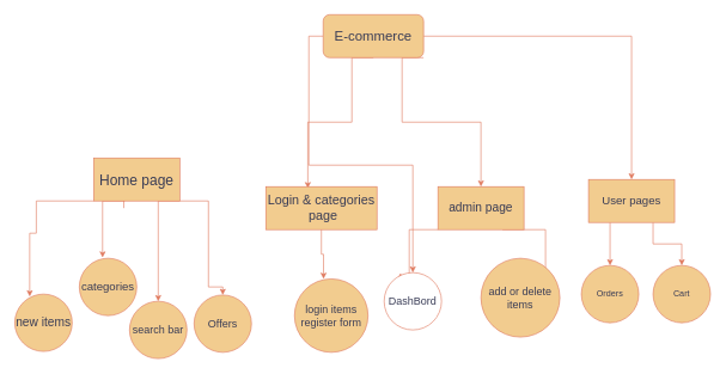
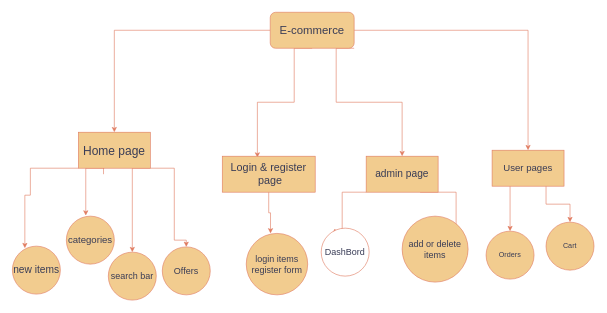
- <mxCell id="4" style="edgeStyle=orthogonalEdgeStyle;rounded=0;orthogonalLoop=1;jettySize=auto;html=1;exitX=0;exitY=0.5;exitDx=0;exitDy=0;labelBackgroundColor=none;fontColor=default;strokeColor=#E07A5F;" parent="1" source="6" target="24" edge="1"><mxGeometry relative="1" as="geometry" /></mxCell>
+ <mxCell id="4" style="edgeStyle=orthogonalEdgeStyle;rounded=0;orthogonalLoop=1;jettySize=auto;html=1;exitX=0;exitY=0.5;exitDx=0;exitDy=0;entryX=0.5;entryY=0;entryDx=0;entryDy=0;labelBackgroundColor=none;fontColor=default;strokeColor=#E07A5F;" parent="1" source="6" target="11" edge="1"><mxGeometry relative="1" as="geometry" /></mxCell>
- <mxCell id="13" value="&lt;font style=&quot;font-size: 18px;&quot;&gt;Login &amp;amp; categories&lt;br&gt;&amp;nbsp;page&lt;/font&gt;" style="rounded=0;whiteSpace=wrap;html=1;labelBackgroundColor=none;fillColor=#F2CC8F;strokeColor=#E07A5F;fontColor=#393C56;" parent="1" vertex="1"><mxGeometry x="370" y="260" width="155" height="60" as="geometry" /></mxCell>
+ <mxCell id="13" value="&lt;font style=&quot;font-size: 18px;&quot;&gt;Login &amp;amp; register&lt;br&gt;&amp;nbsp;page&lt;/font&gt;" style="rounded=0;whiteSpace=wrap;html=1;labelBackgroundColor=none;fillColor=#F2CC8F;strokeColor=#E07A5F;fontColor=#393C56;" parent="1" vertex="1"><mxGeometry x="370" y="260" width="155" height="60" as="geometry" /></mxCell>
- <mxCell id="27" value="Orders" style="ellipse;whiteSpace=wrap;html=1;aspect=fixed;labelBackgroundColor=none;fillColor=#F2CC8F;strokeColor=#E07A5F;fontColor=#393C56;" parent="1" vertex="1"><mxGeometry x="810" y="370" width="80" height="80" as="geometry" /></mxCell>
+ <mxCell id="27" value="Orders" style="ellipse;whiteSpace=wrap;html=1;aspect=fixed;labelBackgroundColor=none;fillColor=#F2CC8F;strokeColor=#E07A5F;fontColor=#393C56;" parent="1" vertex="1"><mxGeometry x="810" y="385" width="80" height="80" as="geometry" /></mxCell>
